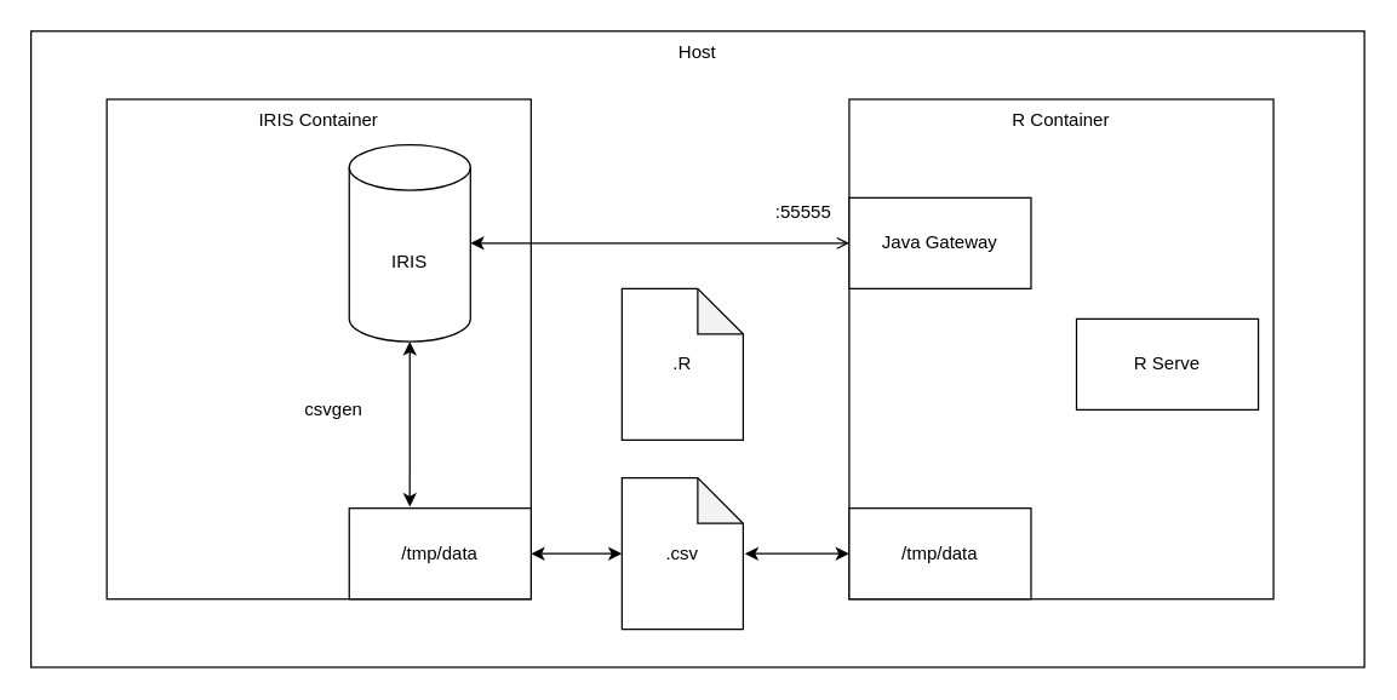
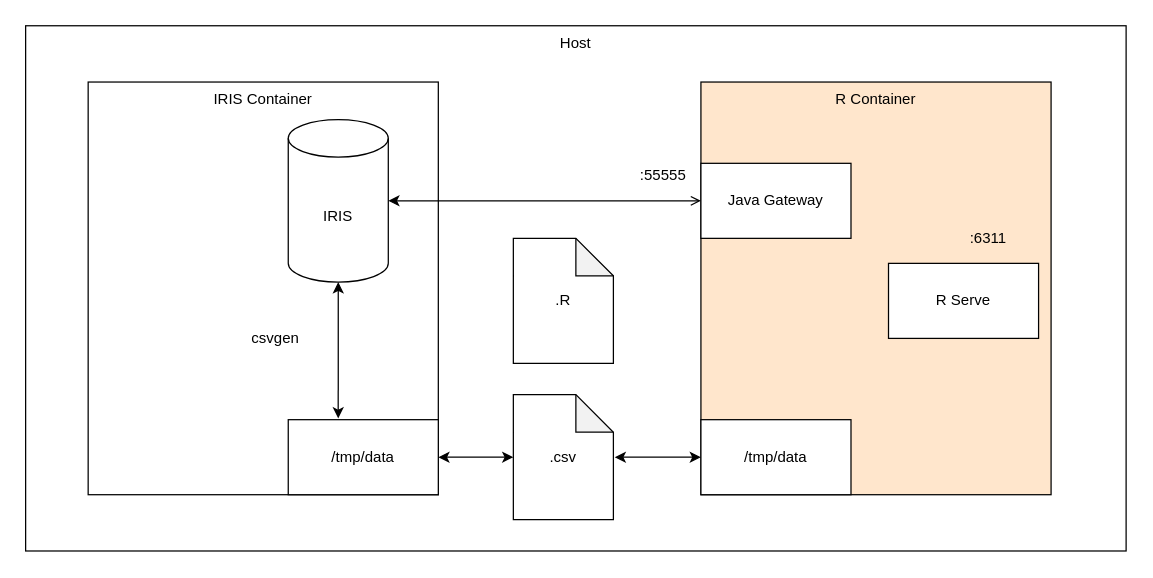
+ <mxCell id="16" value=":6311" style="text;html=1;strokeColor=none;fillColor=none;align=center;verticalAlign=middle;whiteSpace=wrap;rounded=0;" vertex="1" parent="1"><mxGeometry x="770" y="180" width="40" height="20" as="geometry" /></mxCell>
- <mxCell id="4" value="R Container" style="rounded=0;whiteSpace=wrap;html=1;verticalAlign=top;" vertex="1" parent="1"><mxGeometry x="560" y="65" width="280" height="330" as="geometry" /></mxCell>
+ <mxCell id="4" value="R Container" style="rounded=0;whiteSpace=wrap;html=1;verticalAlign=top;fillColor=#ffe6cc;" vertex="1" parent="1"><mxGeometry x="560" y="65" width="280" height="330" as="geometry" /></mxCell>
